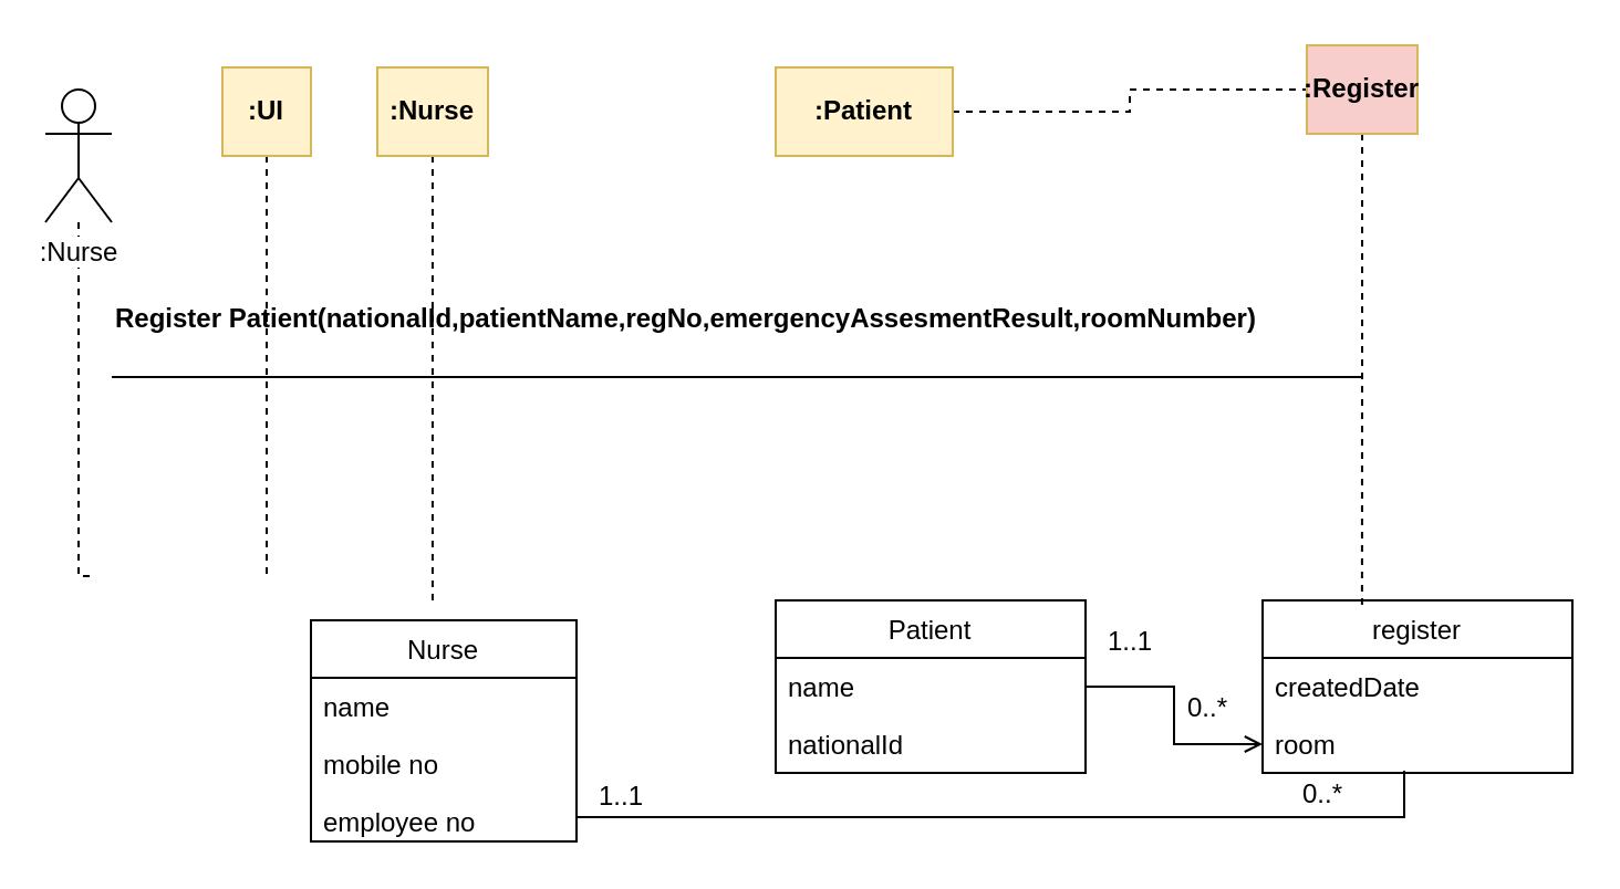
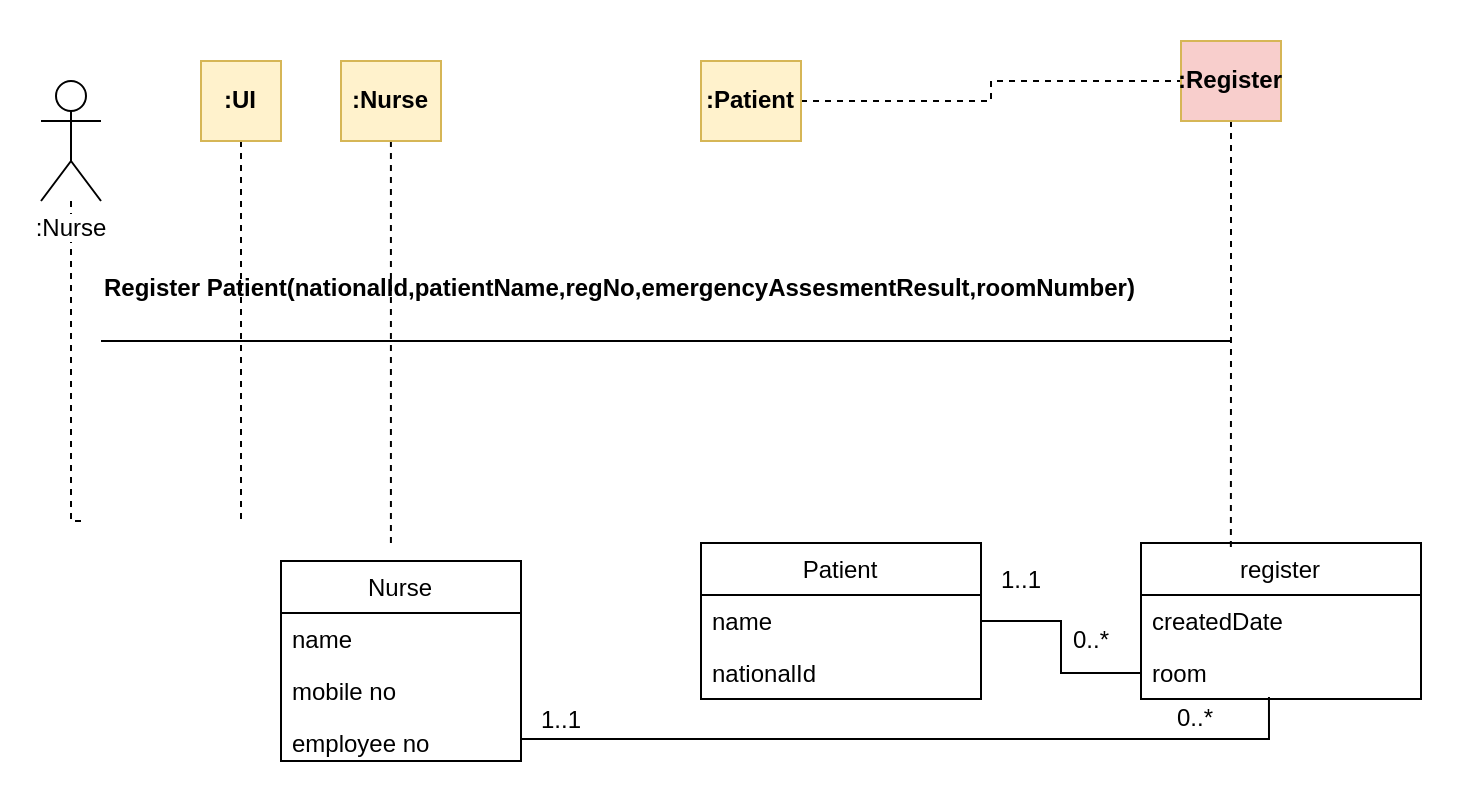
- <mxCell id="13" value="&lt;b&gt;:Patient&lt;/b&gt;" style="rounded=0;whiteSpace=wrap;html=1;fillColor=#fff2cc;strokeColor=#d6b656;" parent="1" vertex="1"><mxGeometry x="350" y="30" width="80" height="40" as="geometry" /></mxCell>
+ <mxCell id="13" value="&lt;b&gt;:Patient&lt;/b&gt;" style="rounded=0;whiteSpace=wrap;html=1;fillColor=#fff2cc;strokeColor=#d6b656;" parent="1" vertex="1"><mxGeometry x="350" y="30" width="50" height="40" as="geometry" /></mxCell>
- <mxCell id="14" style="edgeStyle=orthogonalEdgeStyle;rounded=0;orthogonalLoop=1;jettySize=auto;html=1;endArrow=open;endFill=0;" parent="1" source="15" target="22" edge="1"><mxGeometry relative="1" as="geometry" /></mxCell>
+ <mxCell id="14" style="edgeStyle=orthogonalEdgeStyle;rounded=0;orthogonalLoop=1;jettySize=auto;html=1;endArrow=none;endFill=0;" parent="1" source="15" target="22" edge="1"><mxGeometry relative="1" as="geometry" /></mxCell>
